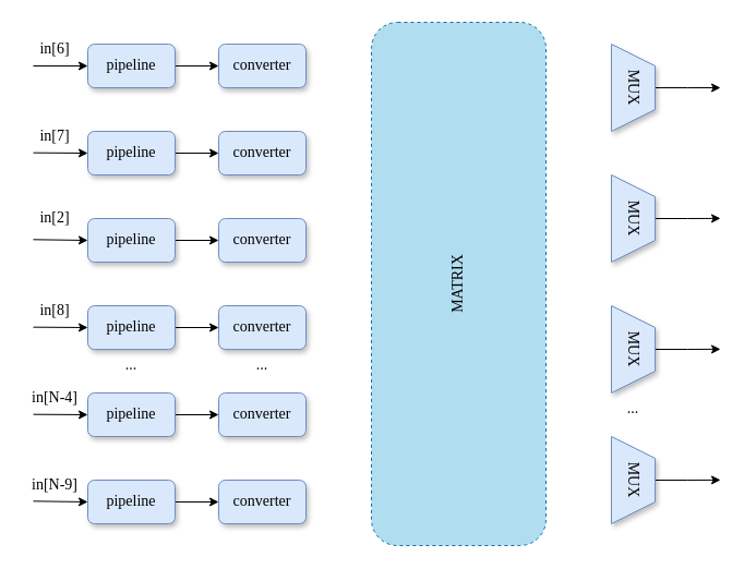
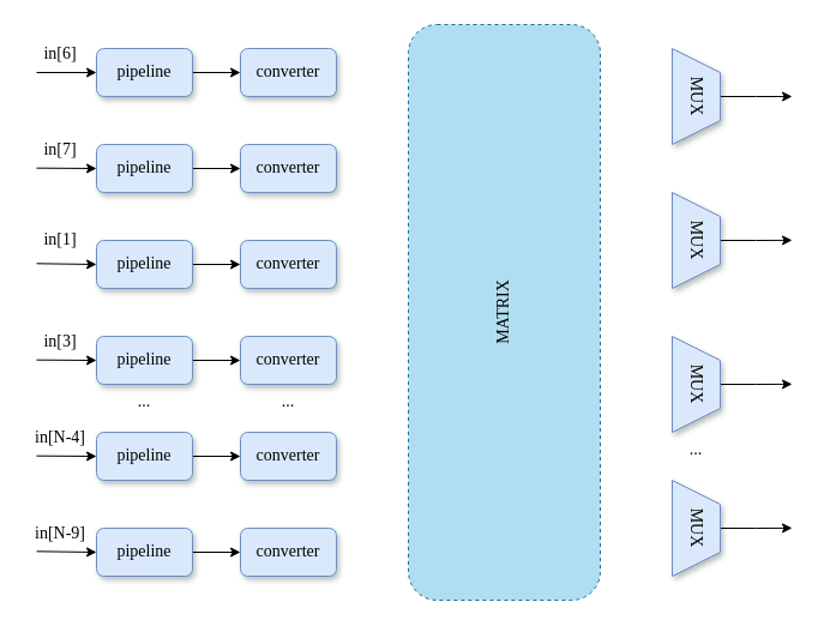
- <mxCell id="40" value="in[2]" style="text;html=1;strokeColor=none;fillColor=none;align=center;verticalAlign=middle;whiteSpace=wrap;rounded=0;fontFamily=Times New Roman;fontSize=14;" vertex="1" parent="1"><mxGeometry x="20" y="185" width="60" height="30" as="geometry" /></mxCell>
+ <mxCell id="40" value="in[1]" style="text;html=1;strokeColor=none;fillColor=none;align=center;verticalAlign=middle;whiteSpace=wrap;rounded=0;fontFamily=Times New Roman;fontSize=14;" vertex="1" parent="1"><mxGeometry x="20" y="185" width="60" height="30" as="geometry" /></mxCell>
- <mxCell id="41" value="in[8]" style="text;html=1;strokeColor=none;fillColor=none;align=center;verticalAlign=middle;whiteSpace=wrap;rounded=0;fontFamily=Times New Roman;fontSize=14;" vertex="1" parent="1"><mxGeometry x="20" y="270" width="60" height="30" as="geometry" /></mxCell>
+ <mxCell id="41" value="in[3]" style="text;html=1;strokeColor=none;fillColor=none;align=center;verticalAlign=middle;whiteSpace=wrap;rounded=0;fontFamily=Times New Roman;fontSize=14;" vertex="1" parent="1"><mxGeometry x="20" y="270" width="60" height="30" as="geometry" /></mxCell>
